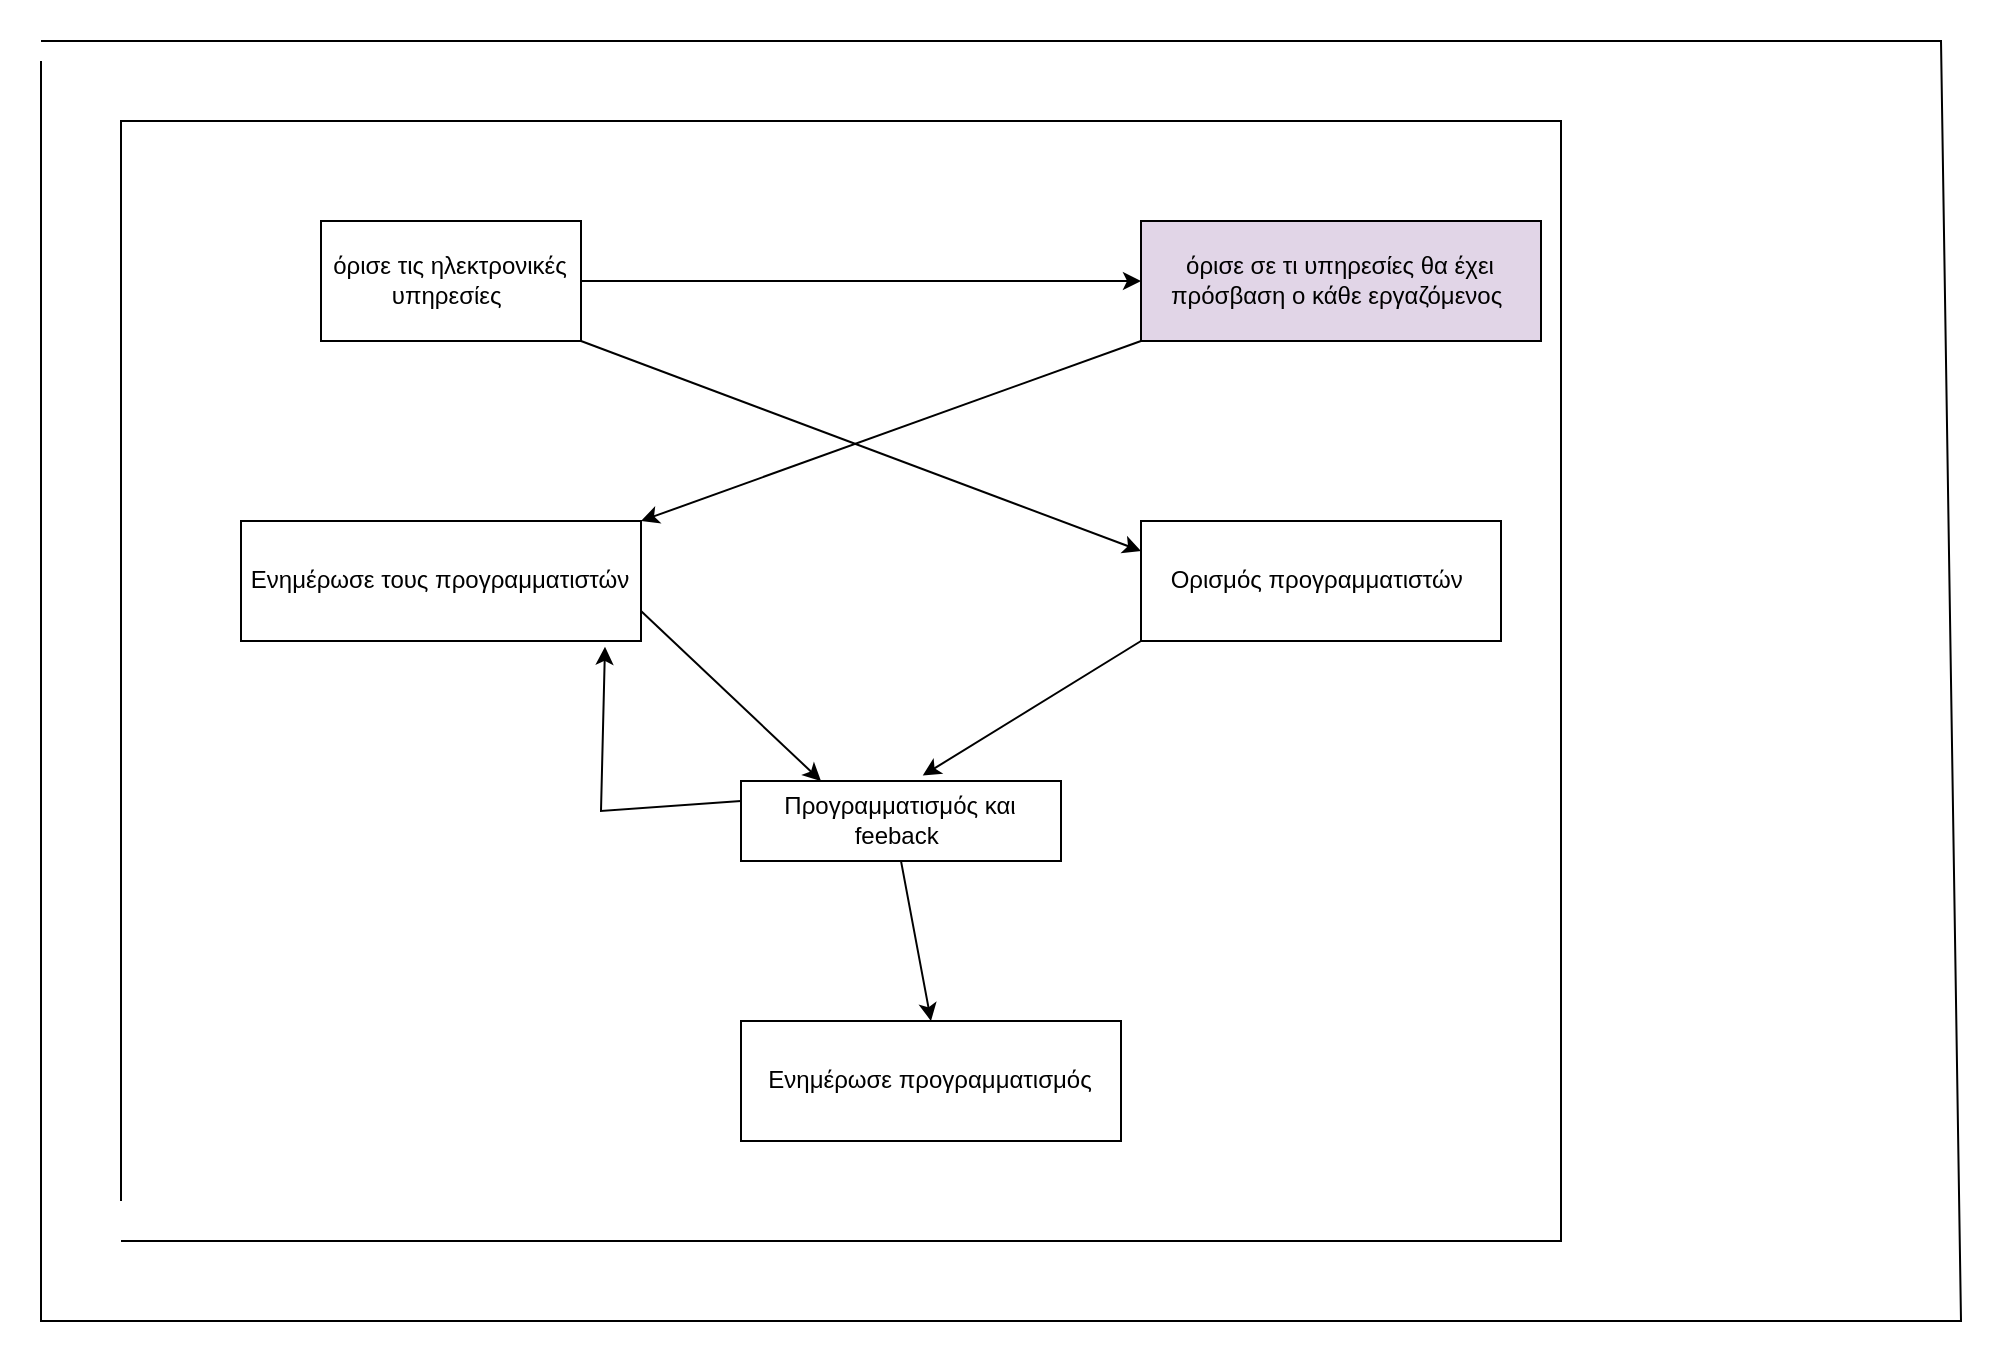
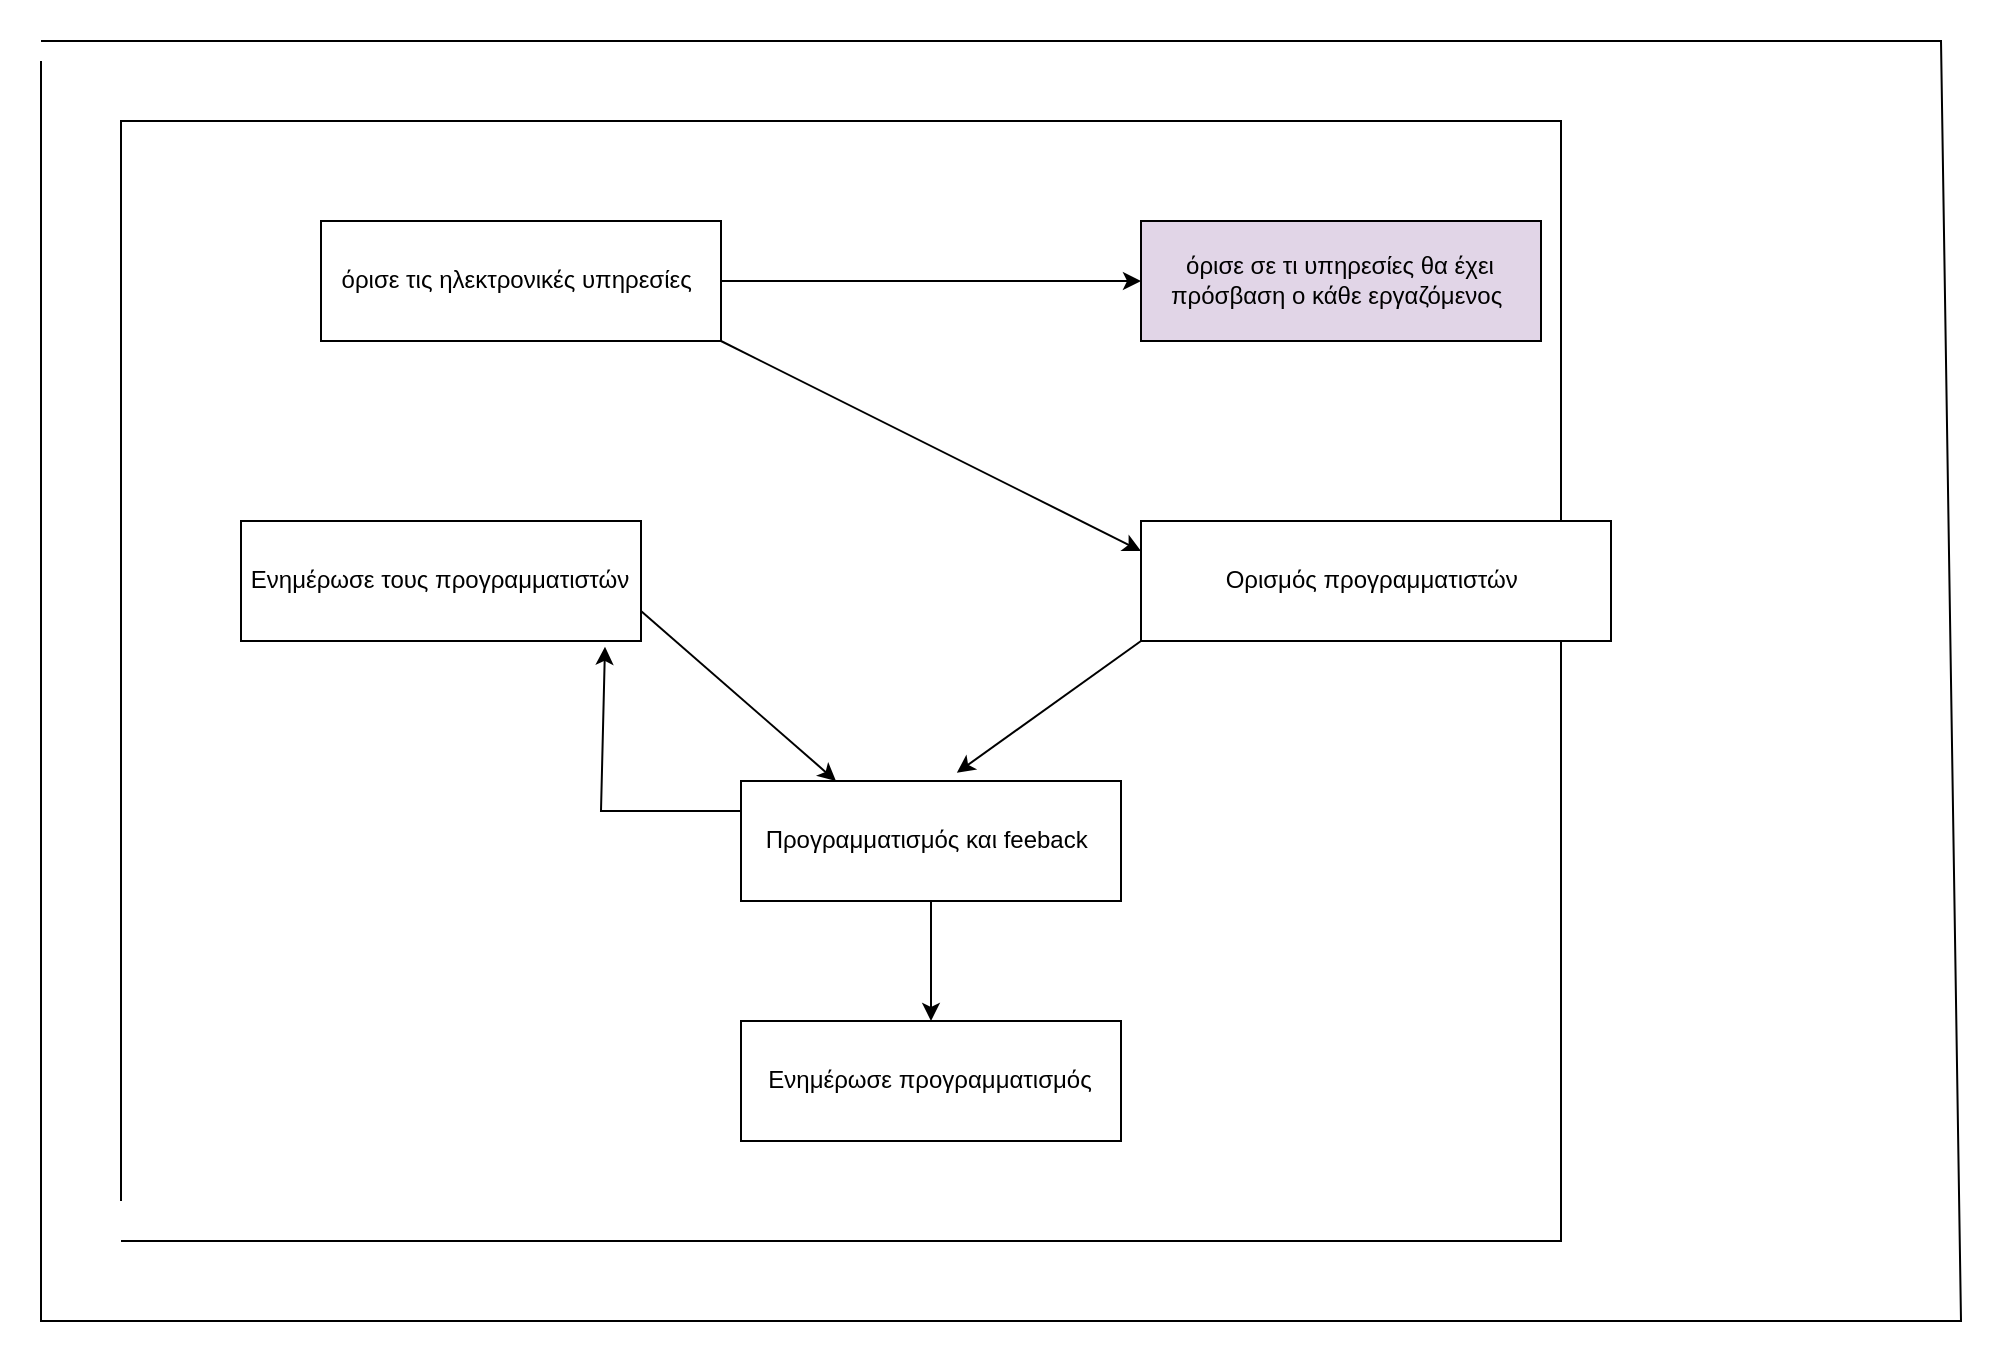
- <mxCell id="4" value="όρισε τις ηλεκτρονικές υπηρεσίες&amp;nbsp;" style="whiteSpace=wrap;html=1;align=center;treeFolding=1;treeMoving=1;newEdgeStyle={&quot;edgeStyle&quot;:&quot;elbowEdgeStyle&quot;,&quot;startArrow&quot;:&quot;none&quot;,&quot;endArrow&quot;:&quot;none&quot;};" vertex="1" parent="1"><mxGeometry x="160" y="110" width="130" height="60" as="geometry" /></mxCell>
+ <mxCell id="4" value="όρισε τις ηλεκτρονικές υπηρεσίες&amp;nbsp;" style="whiteSpace=wrap;html=1;align=center;treeFolding=1;treeMoving=1;newEdgeStyle={&quot;edgeStyle&quot;:&quot;elbowEdgeStyle&quot;,&quot;startArrow&quot;:&quot;none&quot;,&quot;endArrow&quot;:&quot;none&quot;};" vertex="1" parent="1"><mxGeometry x="160" y="110" width="200" height="60" as="geometry" /></mxCell>
- <mxCell id="14" value="" style="endArrow=classic;html=1;rounded=0;exitX=0;exitY=1;exitDx=0;exitDy=0;entryX=1;entryY=0;entryDx=0;entryDy=0;" edge="1" parent="1" source="5" target="6"><mxGeometry width="50" height="50" relative="1" as="geometry"><mxPoint x="420" y="310" as="sourcePoint" /><mxPoint x="390" y="260" as="targetPoint" /></mxGeometry></mxCell>
- <mxCell id="3" value="Ορισμός προγραμματιστών&amp;nbsp;" style="whiteSpace=wrap;html=1;align=center;treeFolding=1;treeMoving=1;newEdgeStyle={&quot;edgeStyle&quot;:&quot;elbowEdgeStyle&quot;,&quot;startArrow&quot;:&quot;none&quot;,&quot;endArrow&quot;:&quot;none&quot;};" vertex="1" parent="1"><mxGeometry x="570" y="260" width="180" height="60" as="geometry" /></mxCell>
+ <mxCell id="3" value="Ορισμός προγραμματιστών&amp;nbsp;" style="whiteSpace=wrap;html=1;align=center;treeFolding=1;treeMoving=1;newEdgeStyle={&quot;edgeStyle&quot;:&quot;elbowEdgeStyle&quot;,&quot;startArrow&quot;:&quot;none&quot;,&quot;endArrow&quot;:&quot;none&quot;};" vertex="1" parent="1"><mxGeometry x="570" y="260" width="235" height="60" as="geometry" /></mxCell>
- <mxCell id="7" value="Προγραμματισμός και feeback&amp;nbsp;" style="whiteSpace=wrap;html=1;align=center;treeFolding=1;treeMoving=1;newEdgeStyle={&quot;edgeStyle&quot;:&quot;elbowEdgeStyle&quot;,&quot;startArrow&quot;:&quot;none&quot;,&quot;endArrow&quot;:&quot;none&quot;};" vertex="1" parent="1"><mxGeometry x="370" y="390" width="160" height="40" as="geometry" /></mxCell>
+ <mxCell id="7" value="Προγραμματισμός και feeback&amp;nbsp;" style="whiteSpace=wrap;html=1;align=center;treeFolding=1;treeMoving=1;newEdgeStyle={&quot;edgeStyle&quot;:&quot;elbowEdgeStyle&quot;,&quot;startArrow&quot;:&quot;none&quot;,&quot;endArrow&quot;:&quot;none&quot;};" vertex="1" parent="1"><mxGeometry x="370" y="390" width="190" height="60" as="geometry" /></mxCell>
